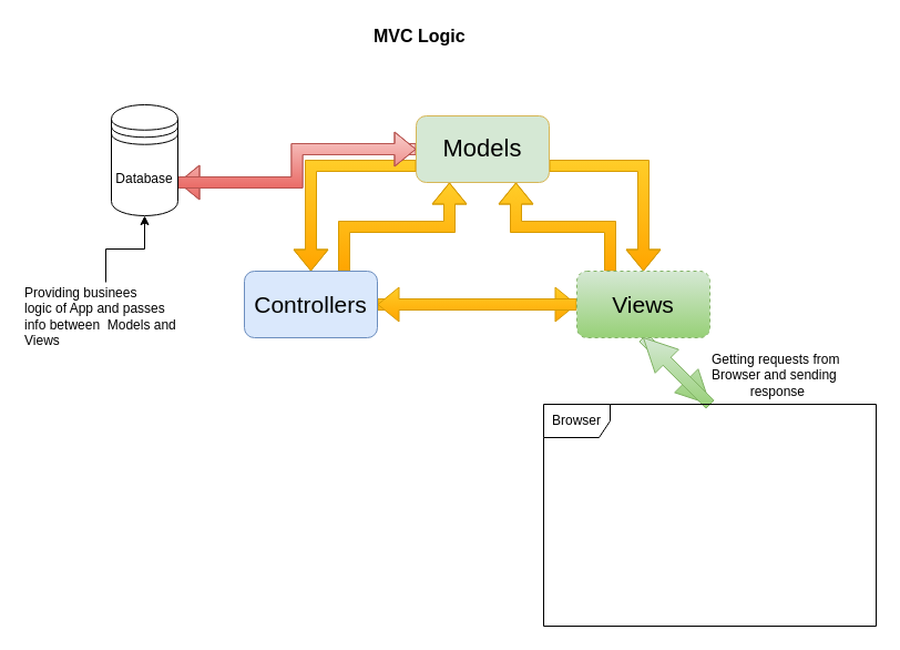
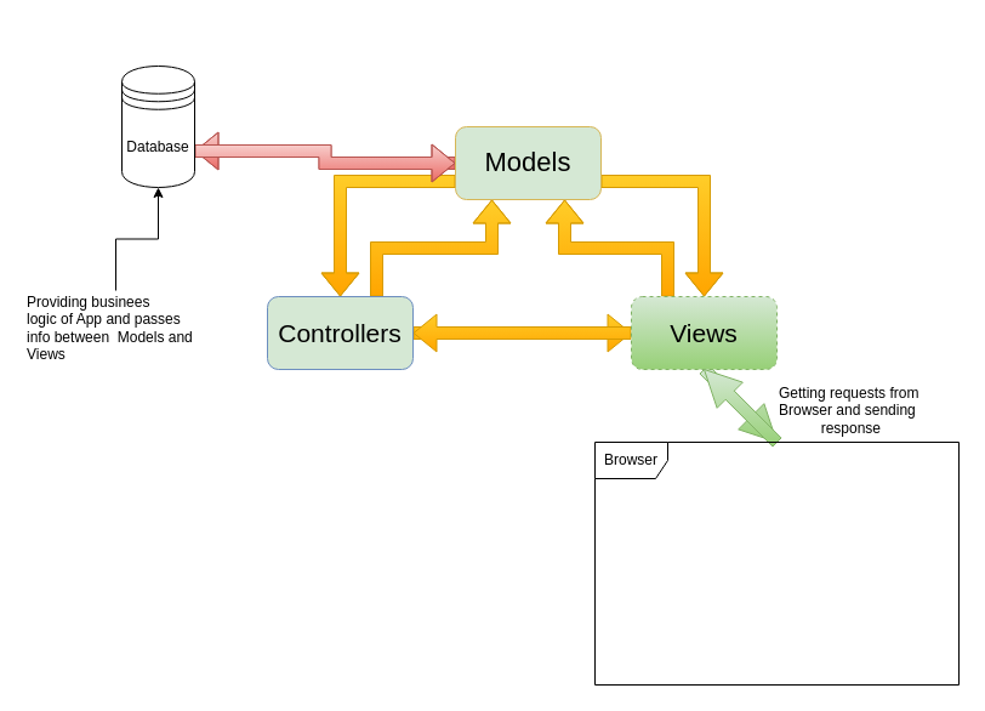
- <mxCell id="20" value="&lt;b&gt;&lt;font style=&quot;font-size: 16px&quot;&gt;MVC Logic&lt;/font&gt;&lt;/b&gt;" style="text;html=1;resizable=0;points=[];autosize=1;align=left;verticalAlign=top;spacingTop=-4;" vertex="1" parent="1"><mxGeometry x="335" y="20" width="100" height="20" as="geometry" /></mxCell>
- <mxCell id="15" value="Database" style="shape=datastore;whiteSpace=wrap;html=1;" vertex="1" parent="1"><mxGeometry x="100" y="94" width="60" height="100" as="geometry" /></mxCell>
+ <mxCell id="15" value="Database" style="shape=datastore;whiteSpace=wrap;html=1;" vertex="1" parent="1"><mxGeometry x="100" y="54" width="60" height="100" as="geometry" /></mxCell>
- <mxCell id="8" value="&lt;font style=&quot;font-size: 21px&quot;&gt;Controllers&lt;/font&gt;" style="rounded=1;whiteSpace=wrap;html=1;fillColor=#dae8fc;strokeColor=#6c8ebf;" vertex="1" parent="1"><mxGeometry x="220" y="244" width="120" height="60" as="geometry" /></mxCell>
+ <mxCell id="8" value="&lt;font style=&quot;font-size: 21px&quot;&gt;Controllers&lt;/font&gt;" style="rounded=1;whiteSpace=wrap;html=1;fillColor=#d5e8d4;strokeColor=#6c8ebf;" vertex="1" parent="1"><mxGeometry x="220" y="244" width="120" height="60" as="geometry" /></mxCell>
- <mxCell id="19" value="Providing businees&amp;nbsp;&lt;br&gt;logic of App and passes&lt;br&gt;info bet&lt;span&gt;ween&amp;nbsp; Models and&lt;br&gt;Views&lt;br&gt;&lt;/span&gt;" style="text;html=1;resizable=0;points=[];autosize=1;align=left;verticalAlign=top;spacingTop=-4;" vertex="1" parent="1"><mxGeometry x="20" y="254" width="150" height="60" as="geometry" /></mxCell>
+ <mxCell id="19" value="Providing businees&amp;nbsp;&lt;br&gt;logic of App and passes&lt;br&gt;info bet&lt;span&gt;ween&amp;nbsp; Models and&lt;br&gt;Views&lt;br&gt;&lt;/span&gt;" style="text;html=1;resizable=0;points=[];autosize=1;align=left;verticalAlign=top;spacingTop=-4;" vertex="1" parent="1"><mxGeometry x="20" y="239" width="150" height="60" as="geometry" /></mxCell>
